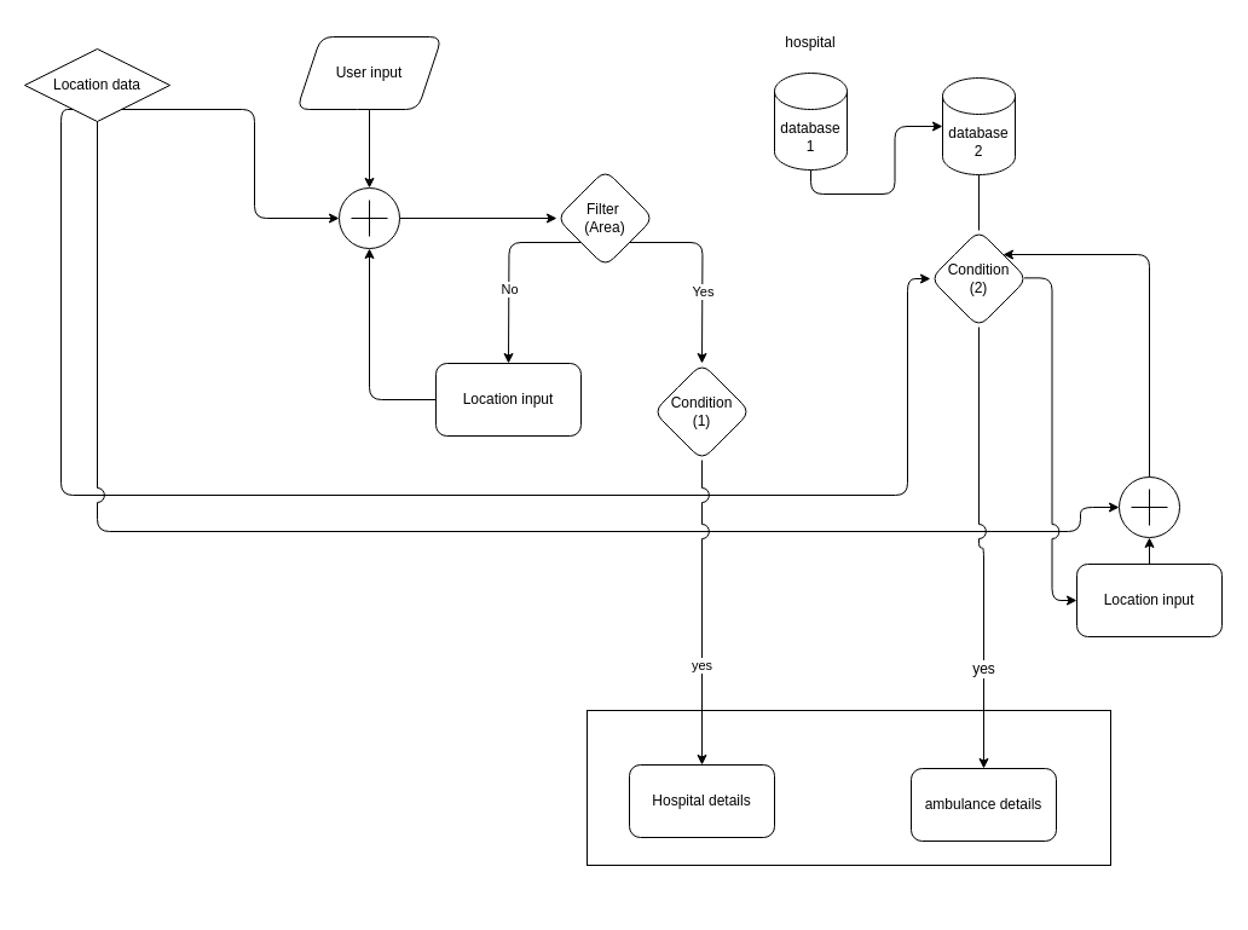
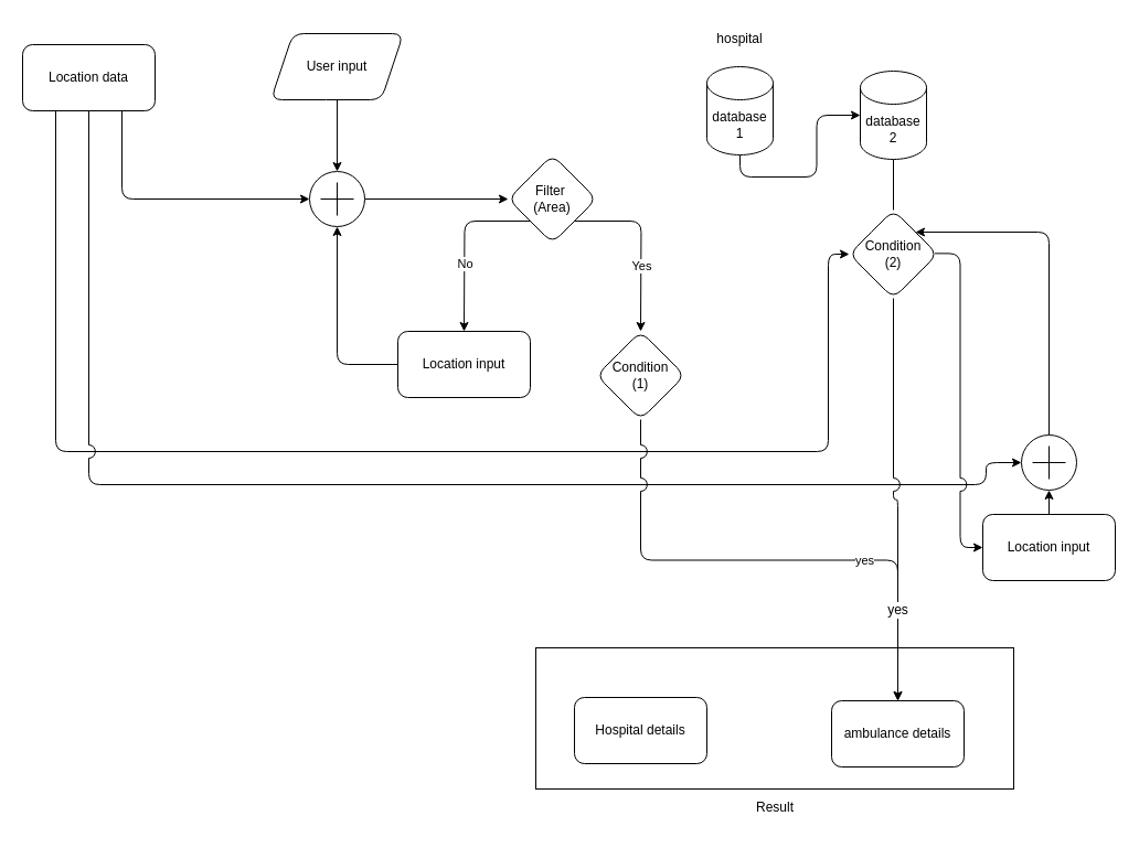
- <mxCell id="7" value="Location data" style="rhombus;whiteSpace=wrap;html=1;" vertex="1" parent="1"><mxGeometry x="20" y="40" width="120" height="60" as="geometry" /></mxCell>
+ <mxCell id="7" value="Location data" style="rounded=1;whiteSpace=wrap;html=1;" vertex="1" parent="1"><mxGeometry x="20" y="40" width="120" height="60" as="geometry" /></mxCell>
- <mxCell id="20" value="yes" style="edgeStyle=orthogonalEdgeStyle;rounded=1;orthogonalLoop=1;jettySize=auto;html=1;exitX=0.5;exitY=1;exitDx=0;exitDy=0;entryX=0.5;entryY=0;entryDx=0;entryDy=0;jumpStyle=arc;jumpSize=12;" edge="1" parent="1" source="21" target="24"><mxGeometry x="0.351" relative="1" as="geometry"><mxPoint as="offset" /></mxGeometry></mxCell>
+ <mxCell id="20" value="yes" style="edgeStyle=orthogonalEdgeStyle;rounded=1;orthogonalLoop=1;jettySize=auto;html=1;exitX=0.5;exitY=1;exitDx=0;exitDy=0;jumpStyle=arc;jumpSize=12;" edge="1" parent="1" source="21" target="28"><mxGeometry x="0.351" relative="1" as="geometry"><mxPoint as="offset" /></mxGeometry></mxCell>
+ <mxCell id="33" value="Result" style="text;html=1;strokeColor=none;fillColor=none;align=center;verticalAlign=middle;whiteSpace=wrap;rounded=0;fontFamily=Helvetica;fontSize=12;fontColor=default;" vertex="1" parent="1"><mxGeometry x="672" y="717" width="60" height="30" as="geometry" /></mxCell>
